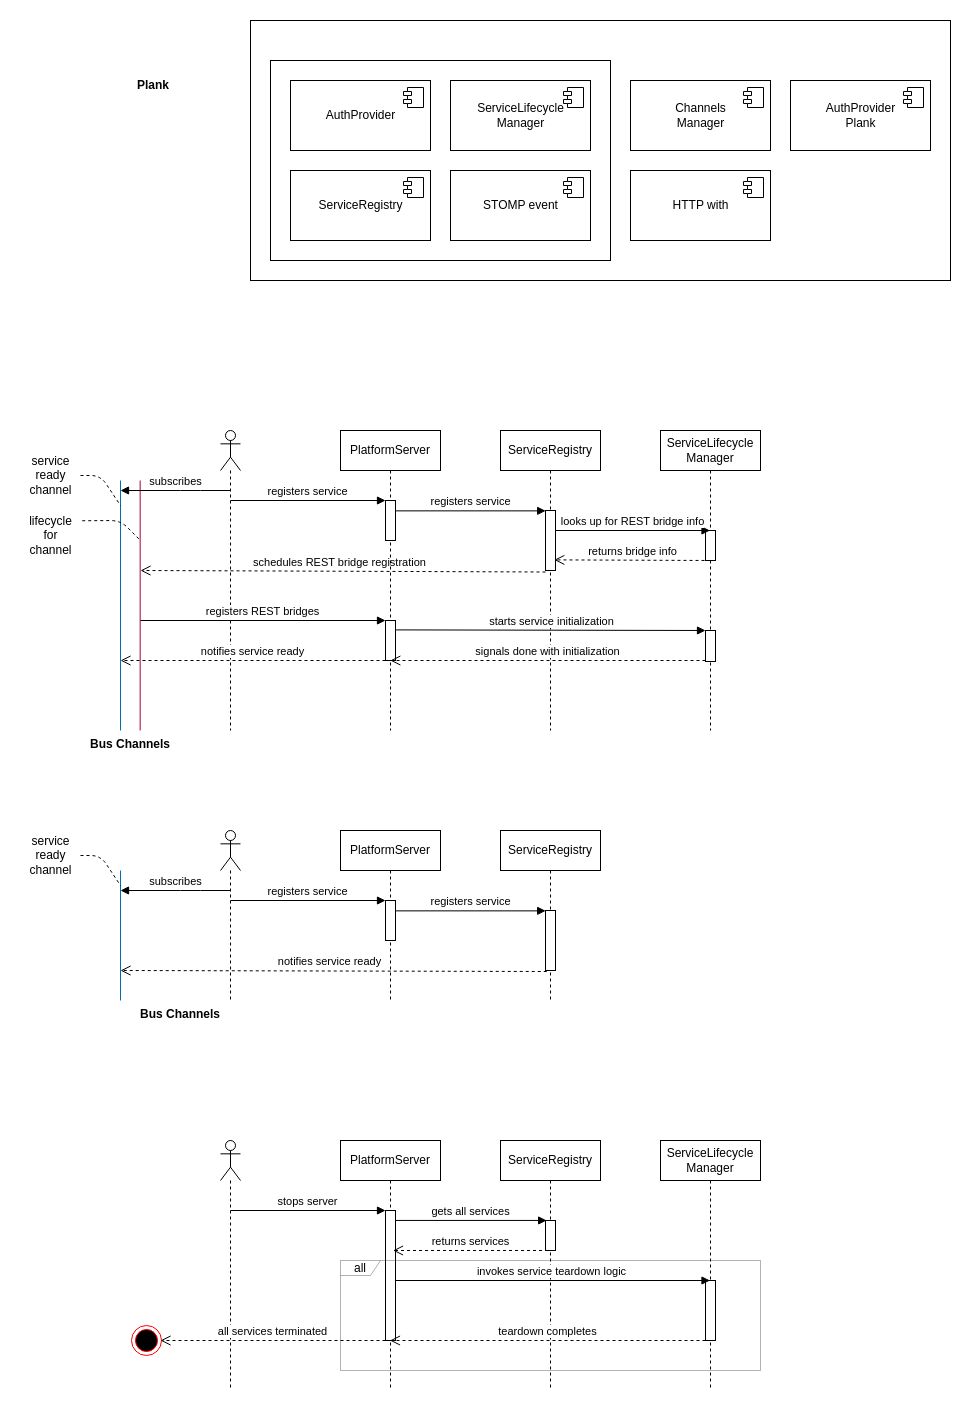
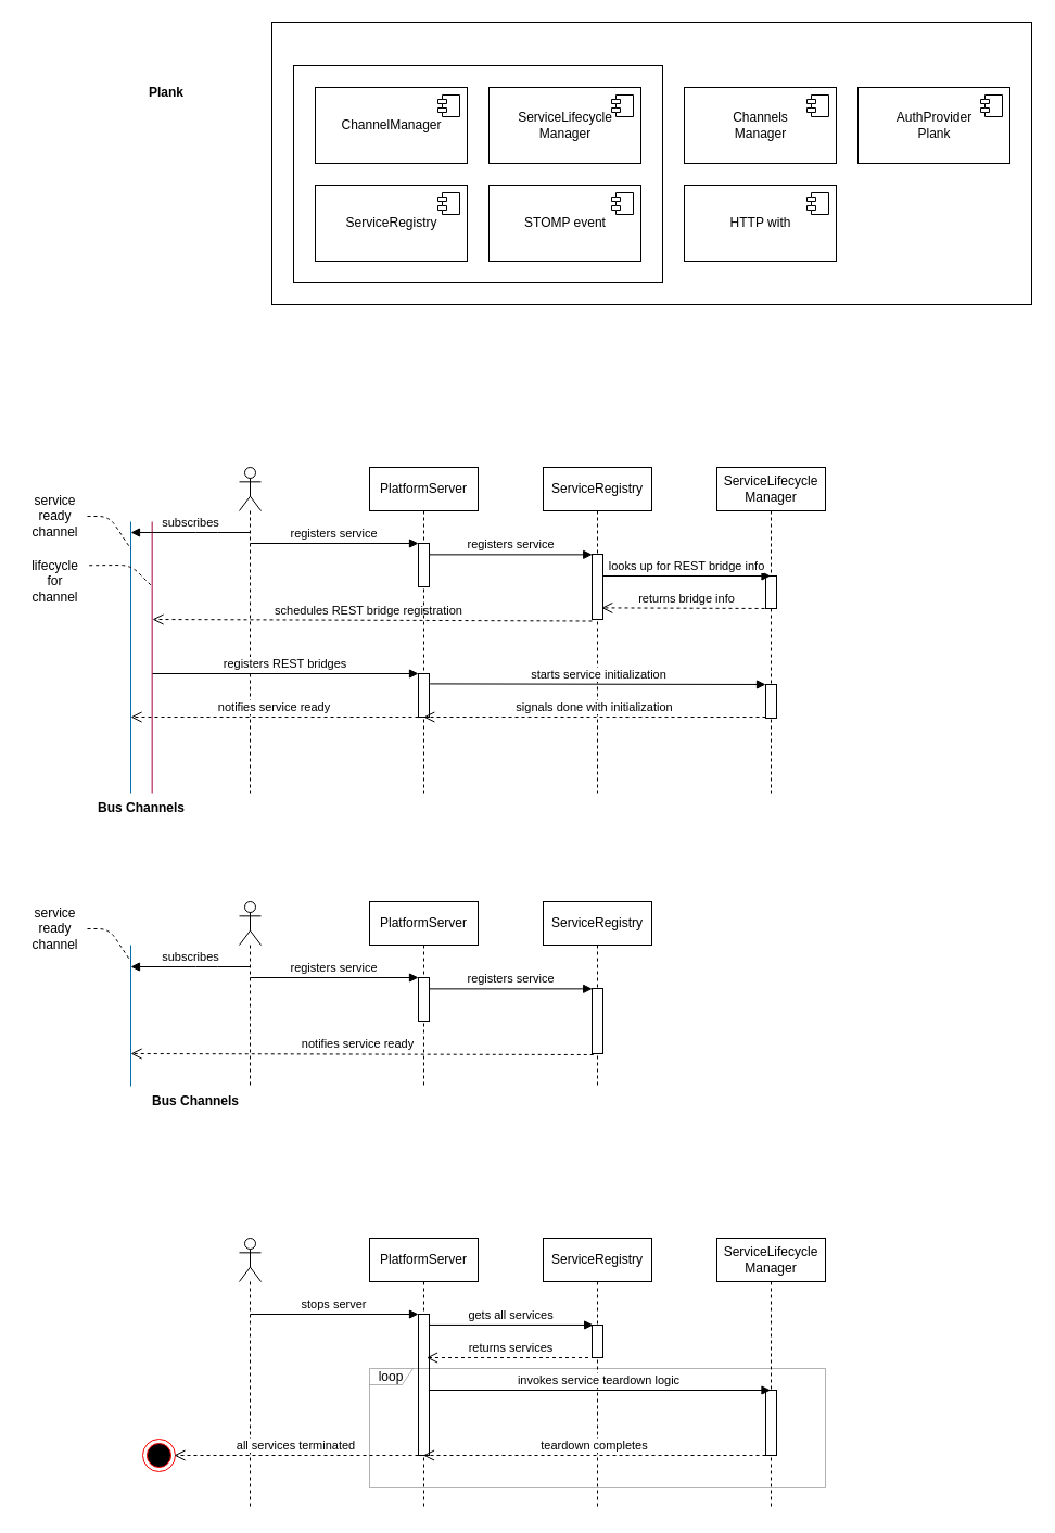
- <mxCell id="8" value="AuthProvider" style="html=1;dropTarget=0;" parent="1" vertex="1"><mxGeometry x="290" y="80" width="140" height="70" as="geometry" /></mxCell>
+ <mxCell id="8" value="ChannelManager" style="html=1;dropTarget=0;" parent="1" vertex="1"><mxGeometry x="290" y="80" width="140" height="70" as="geometry" /></mxCell>
- <mxCell id="72" value="all" style="shape=umlFrame;whiteSpace=wrap;html=1;width=40;height=15;opacity=30;" parent="1" vertex="1"><mxGeometry x="340" y="1260" width="420" height="110" as="geometry" /></mxCell>
+ <mxCell id="72" value="loop" style="shape=umlFrame;whiteSpace=wrap;html=1;width=40;height=15;opacity=30;" parent="1" vertex="1"><mxGeometry x="340" y="1260" width="420" height="110" as="geometry" /></mxCell>
